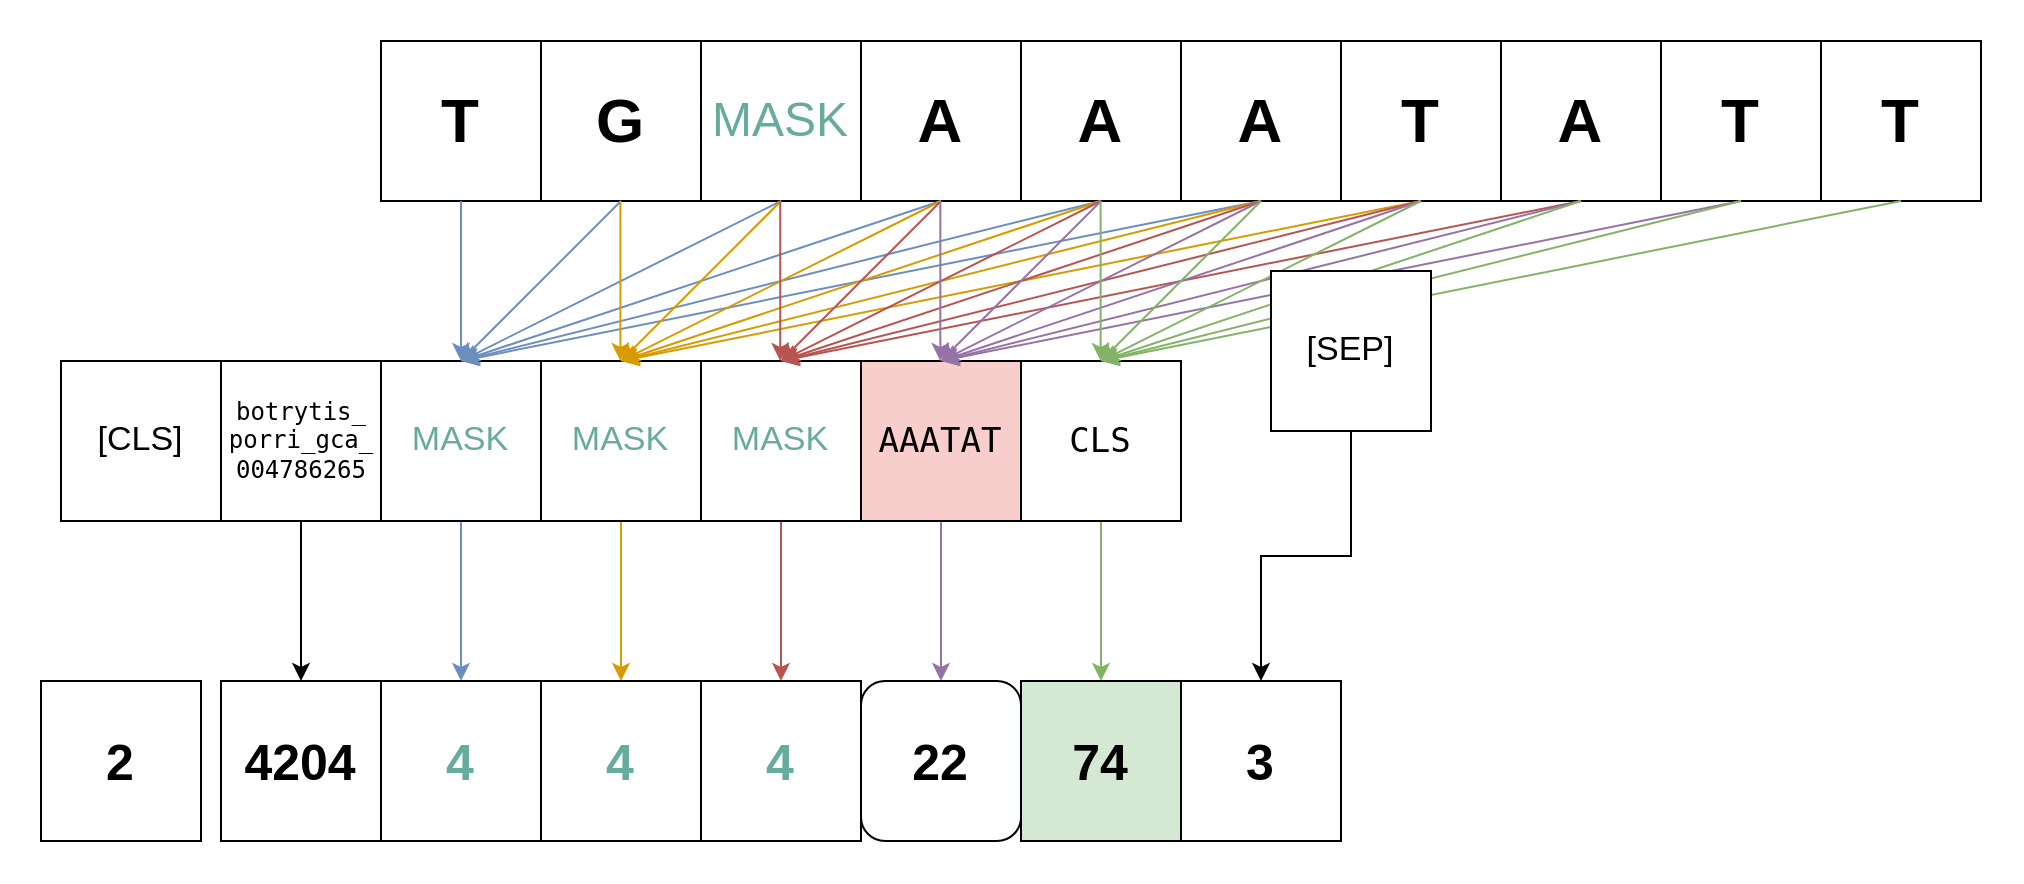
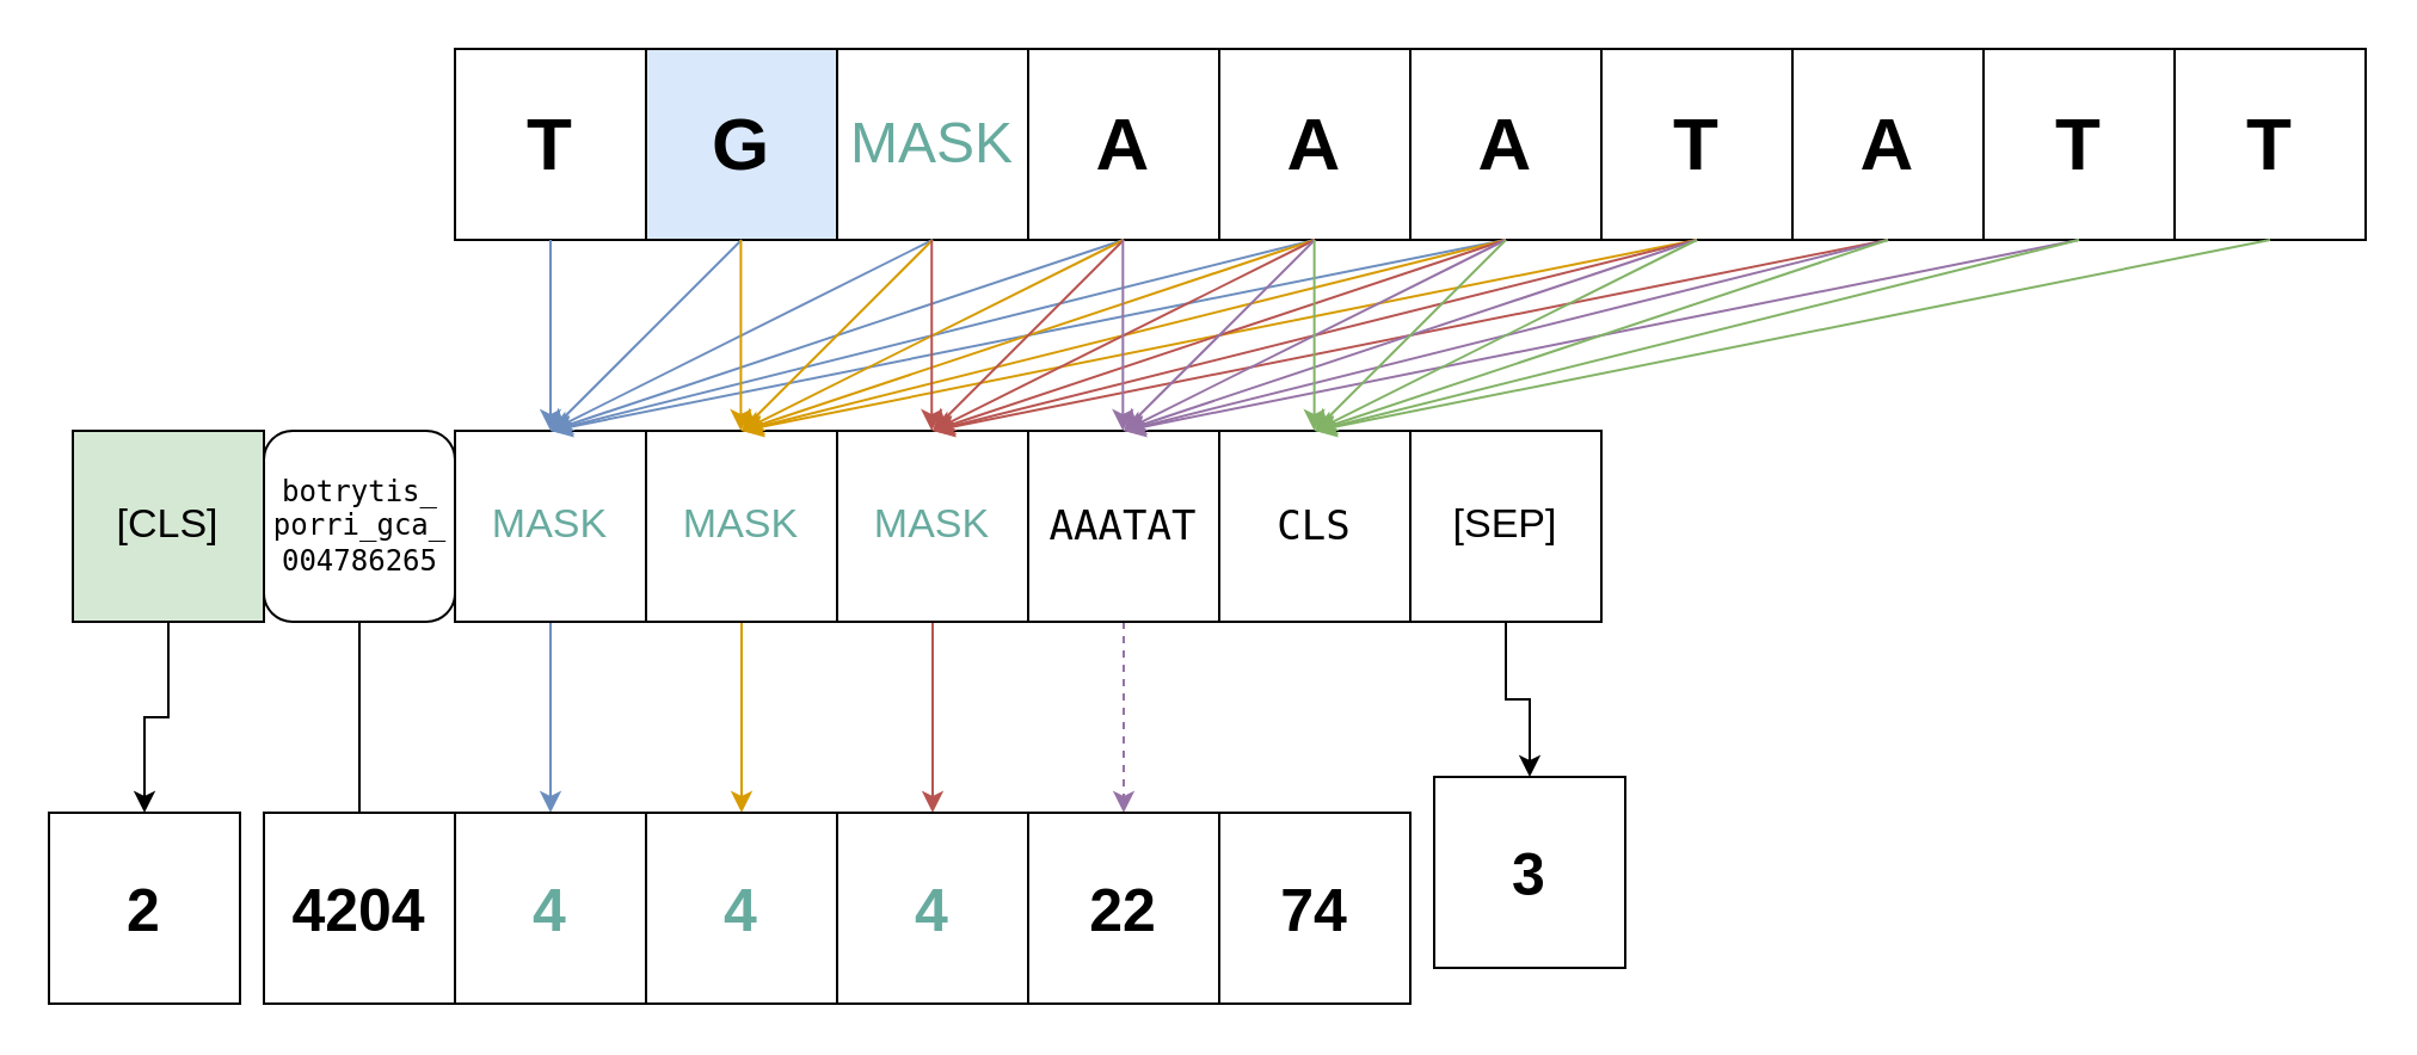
- <mxCell id="3" value="G" style="whiteSpace=wrap;html=1;aspect=fixed;fontSize=31;fontStyle=1;textShadow=0;fontFamily=Helvetica;" parent="1" vertex="1"><mxGeometry x="270" y="20" width="80" height="80" as="geometry" /></mxCell>
+ <mxCell id="3" value="G" style="whiteSpace=wrap;html=1;aspect=fixed;fontSize=31;fontStyle=1;textShadow=0;fontFamily=Helvetica;fillColor=#dae8fc;" parent="1" vertex="1"><mxGeometry x="270" y="20" width="80" height="80" as="geometry" /></mxCell>
- <mxCell id="58" value="&lt;div style=&quot;font-size: 17px;&quot;&gt;[SEP]&lt;/div&gt;" style="whiteSpace=wrap;html=1;aspect=fixed;fontSize=17;" parent="1" vertex="1"><mxGeometry x="635" y="135" width="80" height="80" as="geometry" /></mxCell>
+ <mxCell id="58" value="&lt;div style=&quot;font-size: 17px;&quot;&gt;[SEP]&lt;/div&gt;" style="whiteSpace=wrap;html=1;aspect=fixed;fontSize=17;" parent="1" vertex="1"><mxGeometry x="590" y="180" width="80" height="80" as="geometry" /></mxCell>
- <mxCell id="60" value="[CLS]" style="whiteSpace=wrap;html=1;aspect=fixed;fontSize=17;" parent="1" vertex="1"><mxGeometry x="30" y="180" width="80" height="80" as="geometry" /></mxCell>
+ <mxCell id="60" value="[CLS]" style="whiteSpace=wrap;html=1;aspect=fixed;fontSize=17;fillColor=#d5e8d4;" parent="1" vertex="1"><mxGeometry x="30" y="180" width="80" height="80" as="geometry" /></mxCell>
- <mxCell id="62" value="&lt;pre&gt;botrytis_&lt;br&gt;porri_gca_&lt;br&gt;004786265&lt;/pre&gt;" style="html=1;aspect=fixed;" parent="1" vertex="1"><mxGeometry x="110" y="180" width="80" height="80" as="geometry" /></mxCell>
+ <mxCell id="62" value="&lt;pre&gt;botrytis_&lt;br&gt;porri_gca_&lt;br&gt;004786265&lt;/pre&gt;" style="html=1;aspect=fixed;rounded=1;" parent="1" vertex="1"><mxGeometry x="110" y="180" width="80" height="80" as="geometry" /></mxCell>
- <mxCell id="19" value="&lt;pre style=&quot;font-size: 17px;&quot;&gt;AAATAT&lt;/pre&gt;" style="whiteSpace=wrap;html=1;aspect=fixed;fontSize=17;fillColor=#f8cecc;" parent="1" vertex="1"><mxGeometry x="430" y="180" width="80" height="80" as="geometry" /></mxCell>
+ <mxCell id="19" value="&lt;pre style=&quot;font-size: 17px;&quot;&gt;AAATAT&lt;/pre&gt;" style="whiteSpace=wrap;html=1;aspect=fixed;fontSize=17;" parent="1" vertex="1"><mxGeometry x="430" y="180" width="80" height="80" as="geometry" /></mxCell>
- <mxCell id="18" value="" style="edgeStyle=orthogonalEdgeStyle;rounded=0;orthogonalLoop=1;jettySize=auto;html=1;fillColor=#e1d5e7;strokeColor=#9673a6;" parent="1" source="19" target="25" edge="1"><mxGeometry relative="1" as="geometry"><Array as="points"><mxPoint x="470" y="280" /><mxPoint x="470" y="280" /></Array></mxGeometry></mxCell>
+ <mxCell id="18" value="" style="edgeStyle=orthogonalEdgeStyle;rounded=0;orthogonalLoop=1;jettySize=auto;html=1;fillColor=#e1d5e7;strokeColor=#9673a6;dashed=1;" parent="1" source="19" target="25" edge="1"><mxGeometry relative="1" as="geometry"><Array as="points"><mxPoint x="470" y="280" /><mxPoint x="470" y="280" /></Array></mxGeometry></mxCell>
- <mxCell id="20" value="" style="edgeStyle=orthogonalEdgeStyle;rounded=0;orthogonalLoop=1;jettySize=auto;html=1;fillColor=#d5e8d4;strokeColor=#82b366;" parent="1" source="21" target="26" edge="1"><mxGeometry relative="1" as="geometry" /></mxCell>
+ <mxCell id="59" value="" style="edgeStyle=orthogonalEdgeStyle;rounded=0;orthogonalLoop=1;jettySize=auto;html=1;" parent="1" source="60" target="64" edge="1"><mxGeometry relative="1" as="geometry" /></mxCell>
- <mxCell id="61" value="" style="edgeStyle=orthogonalEdgeStyle;rounded=0;orthogonalLoop=1;jettySize=auto;html=1;" parent="1" source="62" target="63" edge="1"><mxGeometry relative="1" as="geometry" /></mxCell>
+ <mxCell id="61" value="" style="edgeStyle=orthogonalEdgeStyle;rounded=0;orthogonalLoop=1;jettySize=auto;html=1;endArrow=none;" parent="1" source="62" target="63" edge="1"><mxGeometry relative="1" as="geometry" /></mxCell>
- <mxCell id="25" value="22" style="whiteSpace=wrap;html=1;aspect=fixed;fontSize=25;fontStyle=1;rounded=1;" parent="1" vertex="1"><mxGeometry x="430" y="340" width="80" height="80" as="geometry" /></mxCell>
+ <mxCell id="25" value="22" style="whiteSpace=wrap;html=1;aspect=fixed;fontSize=25;fontStyle=1" parent="1" vertex="1"><mxGeometry x="430" y="340" width="80" height="80" as="geometry" /></mxCell>
- <mxCell id="26" value="74" style="whiteSpace=wrap;html=1;aspect=fixed;fontSize=25;fontStyle=1;fillColor=#d5e8d4;" parent="1" vertex="1"><mxGeometry x="510" y="340" width="80" height="80" as="geometry" /></mxCell>
+ <mxCell id="26" value="74" style="whiteSpace=wrap;html=1;aspect=fixed;fontSize=25;fontStyle=1" parent="1" vertex="1"><mxGeometry x="510" y="340" width="80" height="80" as="geometry" /></mxCell>
- <mxCell id="65" value="3" style="whiteSpace=wrap;html=1;aspect=fixed;fontSize=25;fontStyle=1" parent="1" vertex="1"><mxGeometry x="590" y="340" width="80" height="80" as="geometry" /></mxCell>
+ <mxCell id="65" value="3" style="whiteSpace=wrap;html=1;aspect=fixed;fontSize=25;fontStyle=1" parent="1" vertex="1"><mxGeometry x="600" y="325" width="80" height="80" as="geometry" /></mxCell>
